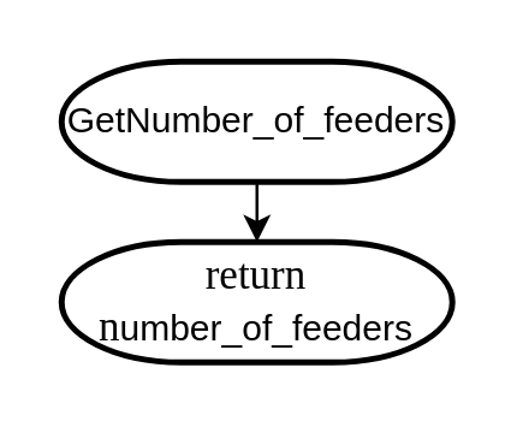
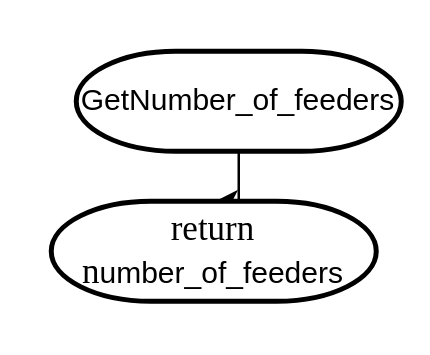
- <mxCell id="3" value="GetNumber_of_feeders" style="strokeWidth=2;html=1;shape=mxgraph.flowchart.terminator;whiteSpace=wrap;" vertex="1" parent="1"><mxGeometry x="20" y="20" width="130" height="40" as="geometry" /></mxCell>
+ <mxCell id="3" value="GetNumber_of_feeders" style="strokeWidth=2;html=1;shape=mxgraph.flowchart.terminator;whiteSpace=wrap;" vertex="1" parent="1"><mxGeometry x="30" y="20" width="130" height="40" as="geometry" /></mxCell>
